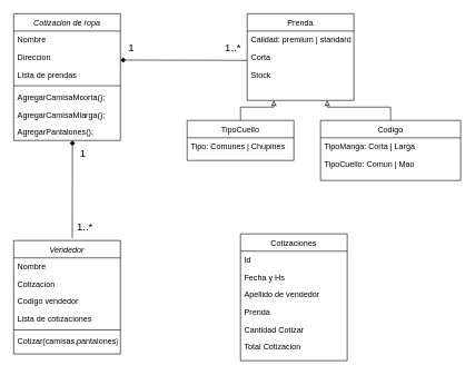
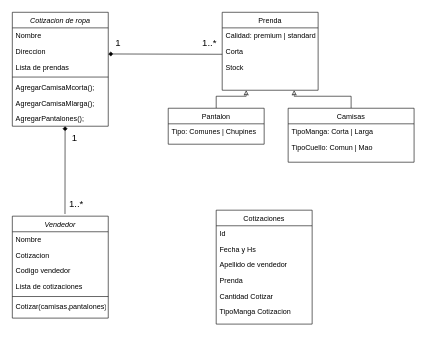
- <mxCell id="35" value="TipoCuello" style="swimlane;fontStyle=0;align=center;verticalAlign=top;childLayout=stackLayout;horizontal=1;startSize=26;horizontalStack=0;resizeParent=1;resizeLast=0;collapsible=1;marginBottom=0;rounded=0;shadow=0;strokeWidth=1;" vertex="1" parent="1"><mxGeometry x="280" y="180" width="160" height="60" as="geometry"><mxRectangle x="550" y="140" width="160" height="26" as="alternateBounds" /></mxGeometry></mxCell>
+ <mxCell id="35" value="Pantalon" style="swimlane;fontStyle=0;align=center;verticalAlign=top;childLayout=stackLayout;horizontal=1;startSize=26;horizontalStack=0;resizeParent=1;resizeLast=0;collapsible=1;marginBottom=0;rounded=0;shadow=0;strokeWidth=1;" vertex="1" parent="1"><mxGeometry x="280" y="180" width="160" height="60" as="geometry"><mxRectangle x="550" y="140" width="160" height="26" as="alternateBounds" /></mxGeometry></mxCell>
- <mxCell id="38" value="Codigo" style="swimlane;fontStyle=0;align=center;verticalAlign=top;childLayout=stackLayout;horizontal=1;startSize=26;horizontalStack=0;resizeParent=1;resizeLast=0;collapsible=1;marginBottom=0;rounded=0;shadow=0;strokeWidth=1;" vertex="1" parent="1"><mxGeometry x="480" y="180" width="210" height="90" as="geometry"><mxRectangle x="550" y="140" width="160" height="26" as="alternateBounds" /></mxGeometry></mxCell>
+ <mxCell id="38" value="Camisas" style="swimlane;fontStyle=0;align=center;verticalAlign=top;childLayout=stackLayout;horizontal=1;startSize=26;horizontalStack=0;resizeParent=1;resizeLast=0;collapsible=1;marginBottom=0;rounded=0;shadow=0;strokeWidth=1;" vertex="1" parent="1"><mxGeometry x="480" y="180" width="210" height="90" as="geometry"><mxRectangle x="550" y="140" width="160" height="26" as="alternateBounds" /></mxGeometry></mxCell>
- <mxCell id="15" value="Total Cotizacion" style="text;align=left;verticalAlign=top;spacingLeft=4;spacingRight=4;overflow=hidden;rotatable=0;points=[[0,0.5],[1,0.5]];portConstraint=eastwest;rounded=0;shadow=0;html=0;" vertex="1" parent="9"><mxGeometry y="156" width="160" height="26" as="geometry" /></mxCell>
+ <mxCell id="15" value="TipoManga Cotizacion" style="text;align=left;verticalAlign=top;spacingLeft=4;spacingRight=4;overflow=hidden;rotatable=0;points=[[0,0.5],[1,0.5]];portConstraint=eastwest;rounded=0;shadow=0;html=0;" vertex="1" parent="9"><mxGeometry y="156" width="160" height="26" as="geometry" /></mxCell>
